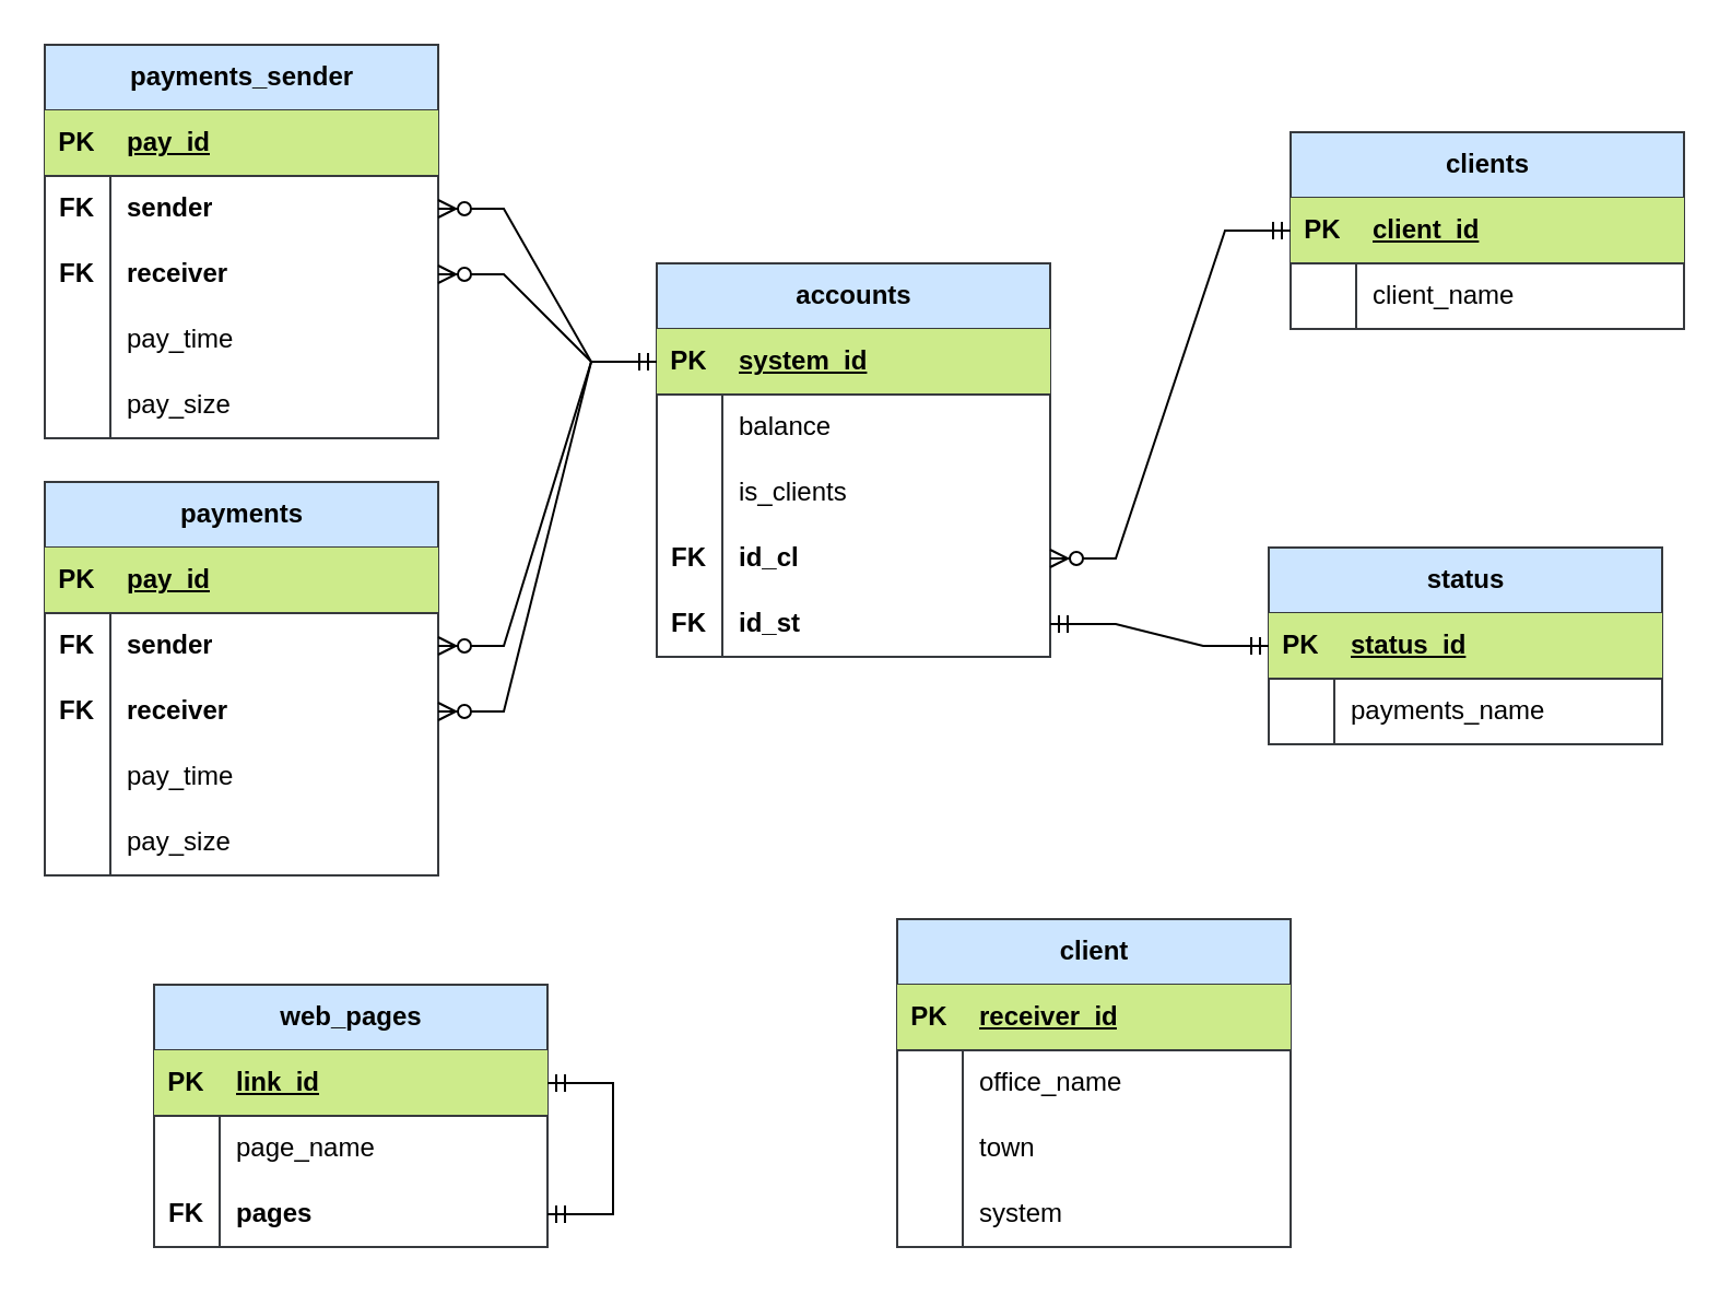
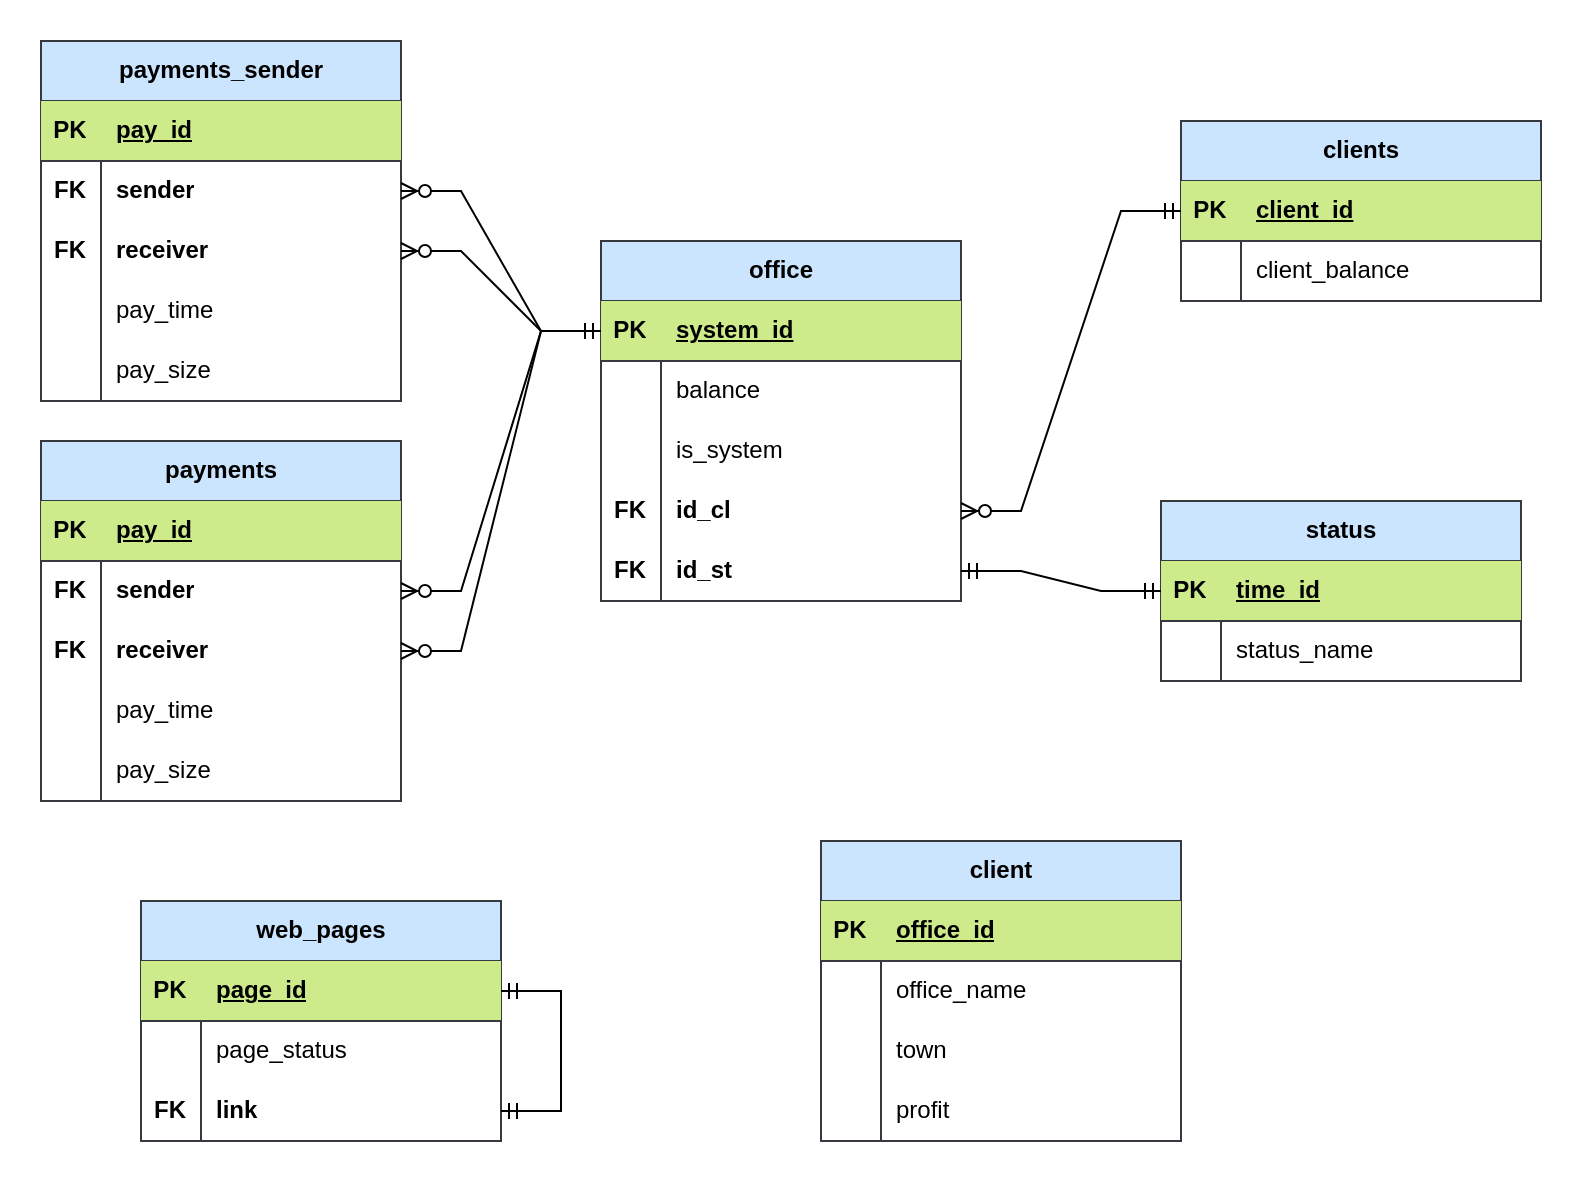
- <mxCell id="16" value="accounts" style="shape=table;startSize=30;container=1;collapsible=1;childLayout=tableLayout;fixedRows=1;rowLines=0;fontStyle=1;align=center;resizeLast=1;html=1;fillColor=#cce5ff;strokeColor=#36393d;" vertex="1" parent="1"><mxGeometry x="300" y="120" width="180" height="180" as="geometry" /></mxCell>
+ <mxCell id="16" value="office" style="shape=table;startSize=30;container=1;collapsible=1;childLayout=tableLayout;fixedRows=1;rowLines=0;fontStyle=1;align=center;resizeLast=1;html=1;fillColor=#cce5ff;strokeColor=#36393d;" vertex="1" parent="1"><mxGeometry x="300" y="120" width="180" height="180" as="geometry" /></mxCell>
- <mxCell id="8" value="client_name" style="shape=partialRectangle;connectable=0;fillColor=none;top=0;left=0;bottom=0;right=0;align=left;spacingLeft=6;overflow=hidden;whiteSpace=wrap;html=1;" vertex="1" parent="6"><mxGeometry x="30" width="150" height="30" as="geometry"><mxRectangle width="150" height="30" as="alternateBounds" /></mxGeometry></mxCell>
+ <mxCell id="8" value="client_balance" style="shape=partialRectangle;connectable=0;fillColor=none;top=0;left=0;bottom=0;right=0;align=left;spacingLeft=6;overflow=hidden;whiteSpace=wrap;html=1;" vertex="1" parent="6"><mxGeometry x="30" width="150" height="30" as="geometry"><mxRectangle width="150" height="30" as="alternateBounds" /></mxGeometry></mxCell>
- <mxCell id="25" value="is_clients" style="shape=partialRectangle;connectable=0;fillColor=none;top=0;left=0;bottom=0;right=0;align=left;spacingLeft=6;overflow=hidden;whiteSpace=wrap;html=1;" vertex="1" parent="23"><mxGeometry x="30" width="150" height="30" as="geometry"><mxRectangle width="150" height="30" as="alternateBounds" /></mxGeometry></mxCell>
+ <mxCell id="25" value="is_system" style="shape=partialRectangle;connectable=0;fillColor=none;top=0;left=0;bottom=0;right=0;align=left;spacingLeft=6;overflow=hidden;whiteSpace=wrap;html=1;" vertex="1" parent="23"><mxGeometry x="30" width="150" height="30" as="geometry"><mxRectangle width="150" height="30" as="alternateBounds" /></mxGeometry></mxCell>
- <mxCell id="12" value="status_id" style="shape=partialRectangle;connectable=0;fillColor=none;top=0;left=0;bottom=0;right=0;align=left;spacingLeft=6;fontStyle=5;overflow=hidden;whiteSpace=wrap;html=1;" vertex="1" parent="10"><mxGeometry x="30" width="150" height="30" as="geometry"><mxRectangle width="150" height="30" as="alternateBounds" /></mxGeometry></mxCell>
+ <mxCell id="12" value="time_id" style="shape=partialRectangle;connectable=0;fillColor=none;top=0;left=0;bottom=0;right=0;align=left;spacingLeft=6;fontStyle=5;overflow=hidden;whiteSpace=wrap;html=1;" vertex="1" parent="10"><mxGeometry x="30" width="150" height="30" as="geometry"><mxRectangle width="150" height="30" as="alternateBounds" /></mxGeometry></mxCell>
- <mxCell id="15" value="payments_name" style="shape=partialRectangle;connectable=0;fillColor=none;top=0;left=0;bottom=0;right=0;align=left;spacingLeft=6;overflow=hidden;whiteSpace=wrap;html=1;" vertex="1" parent="13"><mxGeometry x="30" width="150" height="30" as="geometry"><mxRectangle width="150" height="30" as="alternateBounds" /></mxGeometry></mxCell>
+ <mxCell id="15" value="status_name" style="shape=partialRectangle;connectable=0;fillColor=none;top=0;left=0;bottom=0;right=0;align=left;spacingLeft=6;overflow=hidden;whiteSpace=wrap;html=1;" vertex="1" parent="13"><mxGeometry x="30" width="150" height="30" as="geometry"><mxRectangle width="150" height="30" as="alternateBounds" /></mxGeometry></mxCell>
- <mxCell id="78" value="receiver_id" style="shape=partialRectangle;connectable=0;fillColor=none;top=0;left=0;bottom=0;right=0;align=left;spacingLeft=6;fontStyle=5;overflow=hidden;whiteSpace=wrap;html=1;" vertex="1" parent="76"><mxGeometry x="30" width="150" height="30" as="geometry"><mxRectangle width="150" height="30" as="alternateBounds" /></mxGeometry></mxCell>
+ <mxCell id="78" value="office_id" style="shape=partialRectangle;connectable=0;fillColor=none;top=0;left=0;bottom=0;right=0;align=left;spacingLeft=6;fontStyle=5;overflow=hidden;whiteSpace=wrap;html=1;" vertex="1" parent="76"><mxGeometry x="30" width="150" height="30" as="geometry"><mxRectangle width="150" height="30" as="alternateBounds" /></mxGeometry></mxCell>
- <mxCell id="67" value="link_id" style="shape=partialRectangle;connectable=0;fillColor=none;top=0;left=0;bottom=0;right=0;align=left;spacingLeft=6;fontStyle=5;overflow=hidden;whiteSpace=wrap;html=1;" vertex="1" parent="65"><mxGeometry x="30" width="150" height="30" as="geometry"><mxRectangle width="150" height="30" as="alternateBounds" /></mxGeometry></mxCell>
+ <mxCell id="67" value="page_id" style="shape=partialRectangle;connectable=0;fillColor=none;top=0;left=0;bottom=0;right=0;align=left;spacingLeft=6;fontStyle=5;overflow=hidden;whiteSpace=wrap;html=1;" vertex="1" parent="65"><mxGeometry x="30" width="150" height="30" as="geometry"><mxRectangle width="150" height="30" as="alternateBounds" /></mxGeometry></mxCell>
- <mxCell id="70" value="page_name" style="shape=partialRectangle;connectable=0;fillColor=none;top=0;left=0;bottom=0;right=0;align=left;spacingLeft=6;overflow=hidden;whiteSpace=wrap;html=1;" vertex="1" parent="68"><mxGeometry x="30" width="150" height="30" as="geometry"><mxRectangle width="150" height="30" as="alternateBounds" /></mxGeometry></mxCell>
+ <mxCell id="70" value="page_status" style="shape=partialRectangle;connectable=0;fillColor=none;top=0;left=0;bottom=0;right=0;align=left;spacingLeft=6;overflow=hidden;whiteSpace=wrap;html=1;" vertex="1" parent="68"><mxGeometry x="30" width="150" height="30" as="geometry"><mxRectangle width="150" height="30" as="alternateBounds" /></mxGeometry></mxCell>
- <mxCell id="73" value="&lt;b&gt;pages&lt;/b&gt;" style="shape=partialRectangle;connectable=0;fillColor=none;top=0;left=0;bottom=0;right=0;align=left;spacingLeft=6;overflow=hidden;whiteSpace=wrap;html=1;" vertex="1" parent="71"><mxGeometry x="30" width="150" height="30" as="geometry"><mxRectangle width="150" height="30" as="alternateBounds" /></mxGeometry></mxCell>
+ <mxCell id="73" value="&lt;b&gt;link&lt;/b&gt;" style="shape=partialRectangle;connectable=0;fillColor=none;top=0;left=0;bottom=0;right=0;align=left;spacingLeft=6;overflow=hidden;whiteSpace=wrap;html=1;" vertex="1" parent="71"><mxGeometry x="30" width="150" height="30" as="geometry"><mxRectangle width="150" height="30" as="alternateBounds" /></mxGeometry></mxCell>
- <mxCell id="87" value="system" style="shape=partialRectangle;connectable=0;fillColor=none;top=0;left=0;bottom=0;right=0;align=left;spacingLeft=6;overflow=hidden;whiteSpace=wrap;html=1;" vertex="1" parent="85"><mxGeometry x="30" width="150" height="30" as="geometry"><mxRectangle width="150" height="30" as="alternateBounds" /></mxGeometry></mxCell>
+ <mxCell id="87" value="profit" style="shape=partialRectangle;connectable=0;fillColor=none;top=0;left=0;bottom=0;right=0;align=left;spacingLeft=6;overflow=hidden;whiteSpace=wrap;html=1;" vertex="1" parent="85"><mxGeometry x="30" width="150" height="30" as="geometry"><mxRectangle width="150" height="30" as="alternateBounds" /></mxGeometry></mxCell>
